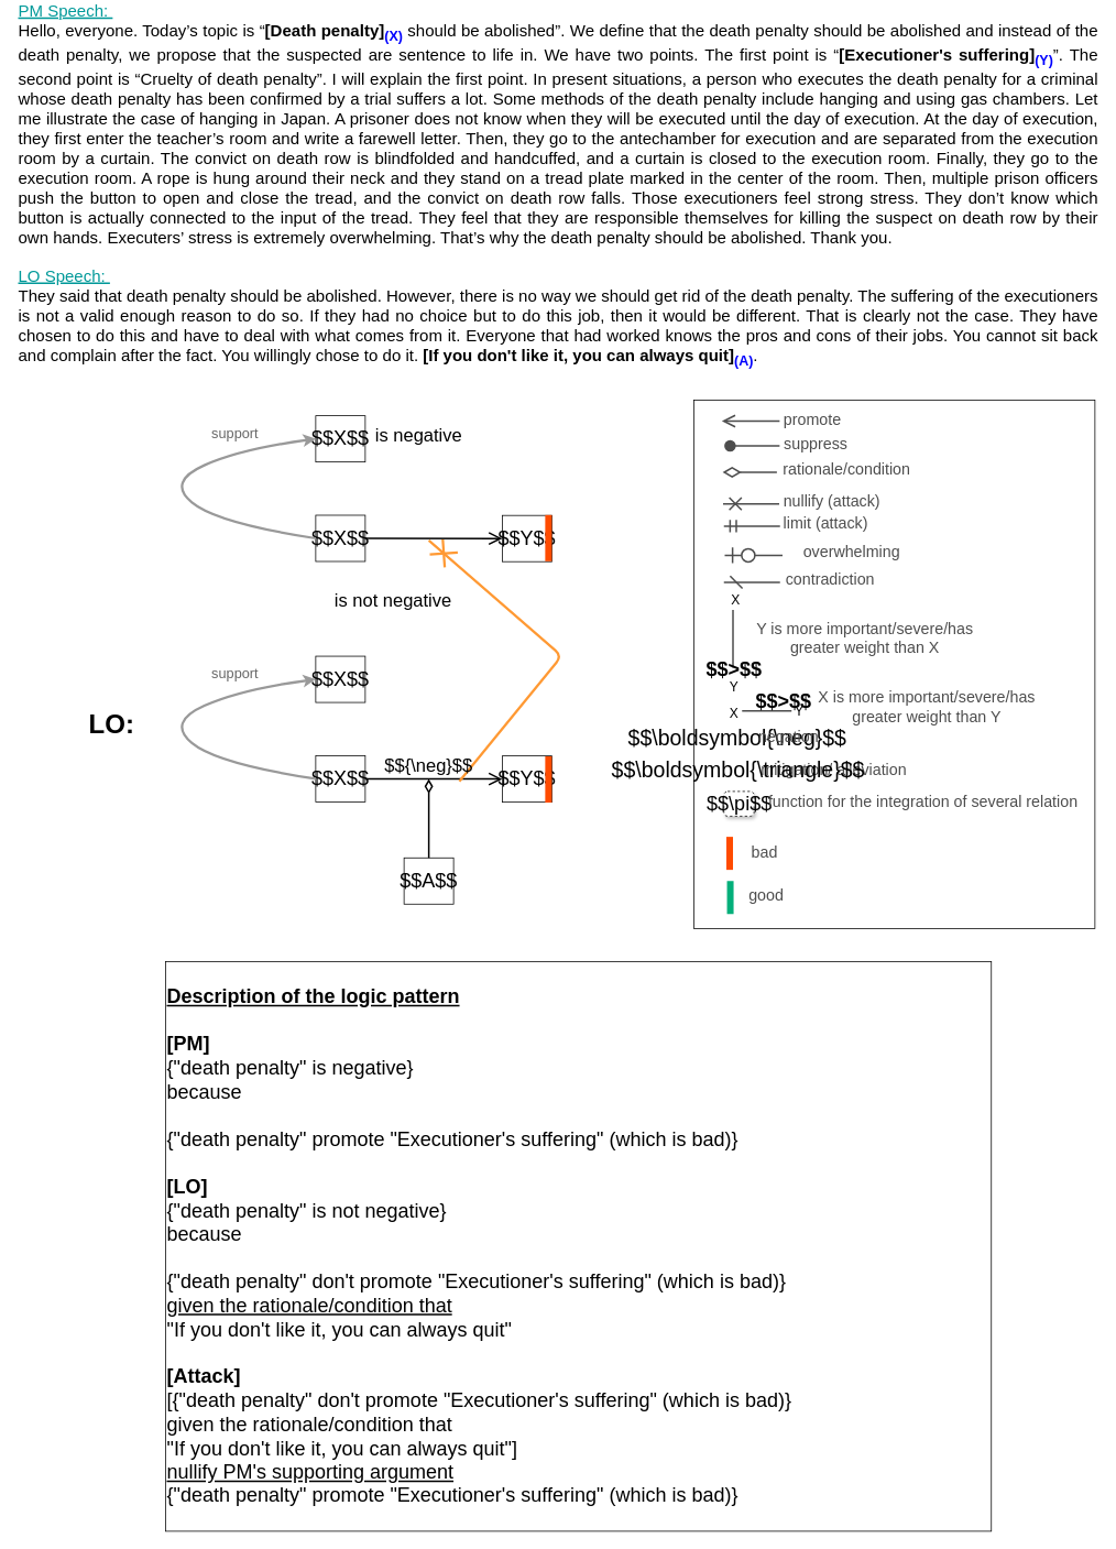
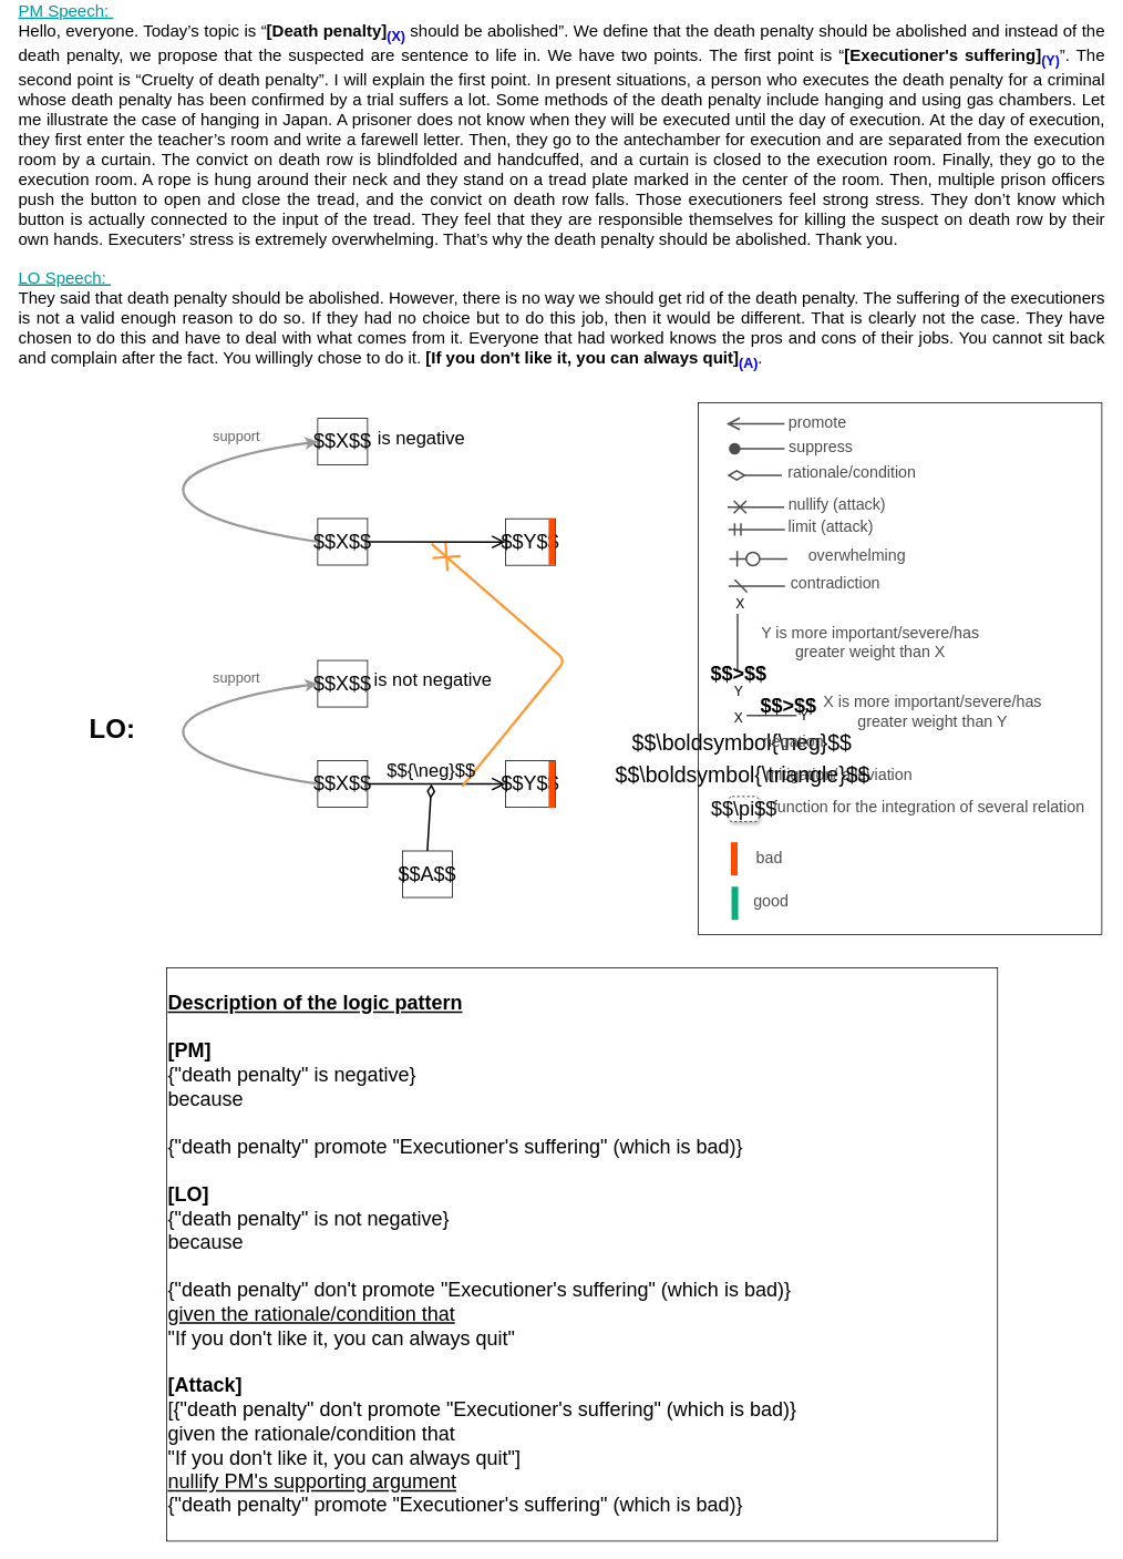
- <mxCell id="14" value="&lt;font style=&quot;font-size: 22px&quot;&gt;is not negative&lt;/font&gt;" style="text;html=1;strokeColor=none;fillColor=none;align=center;verticalAlign=middle;whiteSpace=wrap;rounded=0;" parent="1" vertex="1"><mxGeometry x="402" y="676.75" width="148" height="35" as="geometry" /></mxCell>
+ <mxCell id="14" value="&lt;font style=&quot;font-size: 22px&quot;&gt;is not negative&lt;/font&gt;" style="text;html=1;strokeColor=none;fillColor=none;align=center;verticalAlign=middle;whiteSpace=wrap;rounded=0;" parent="1" vertex="1"><mxGeometry x="447" y="766.75" width="148" height="35" as="geometry" /></mxCell>
- <mxCell id="57" value="&lt;font style=&quot;font-size: 24px&quot;&gt;$$A$$&lt;/font&gt;" style="whiteSpace=wrap;html=1;align=center;" parent="1" vertex="1"><mxGeometry x="489" y="1004.5" width="60" height="56" as="geometry" /></mxCell>
+ <mxCell id="57" value="&lt;font style=&quot;font-size: 24px&quot;&gt;$$A$$&lt;/font&gt;" style="whiteSpace=wrap;html=1;align=center;" parent="1" vertex="1"><mxGeometry x="484" y="989.5" width="60" height="56" as="geometry" /></mxCell>
